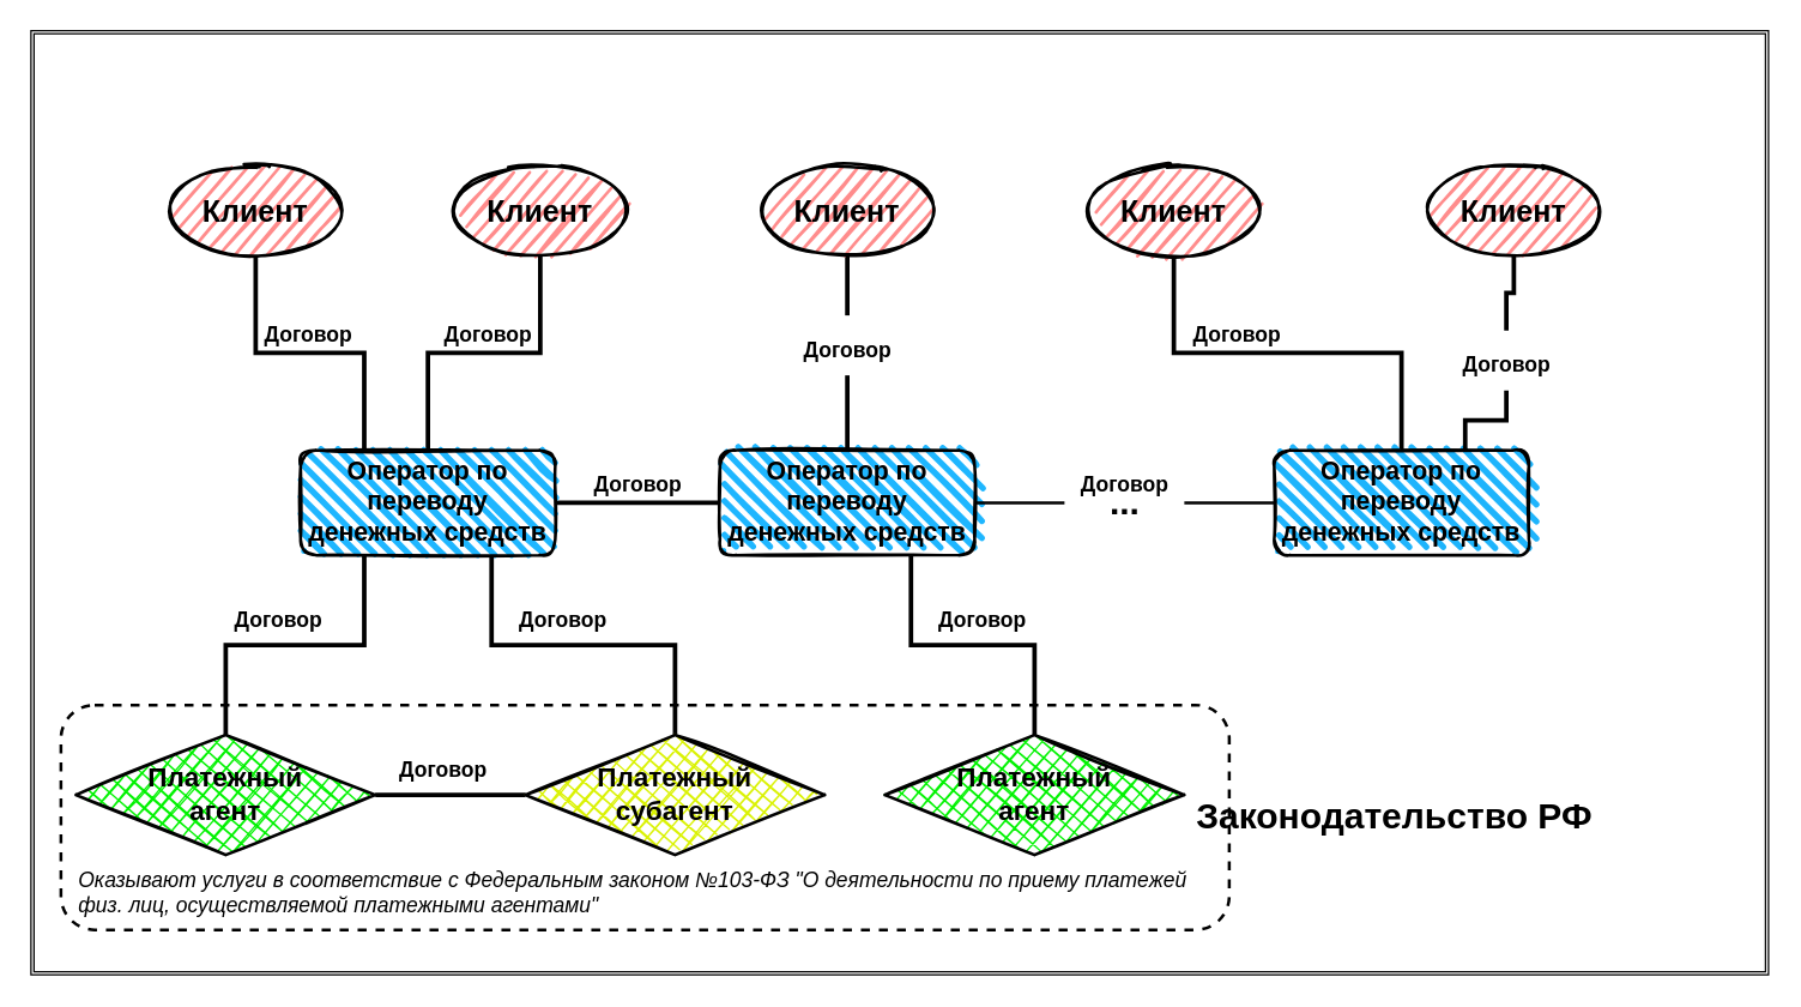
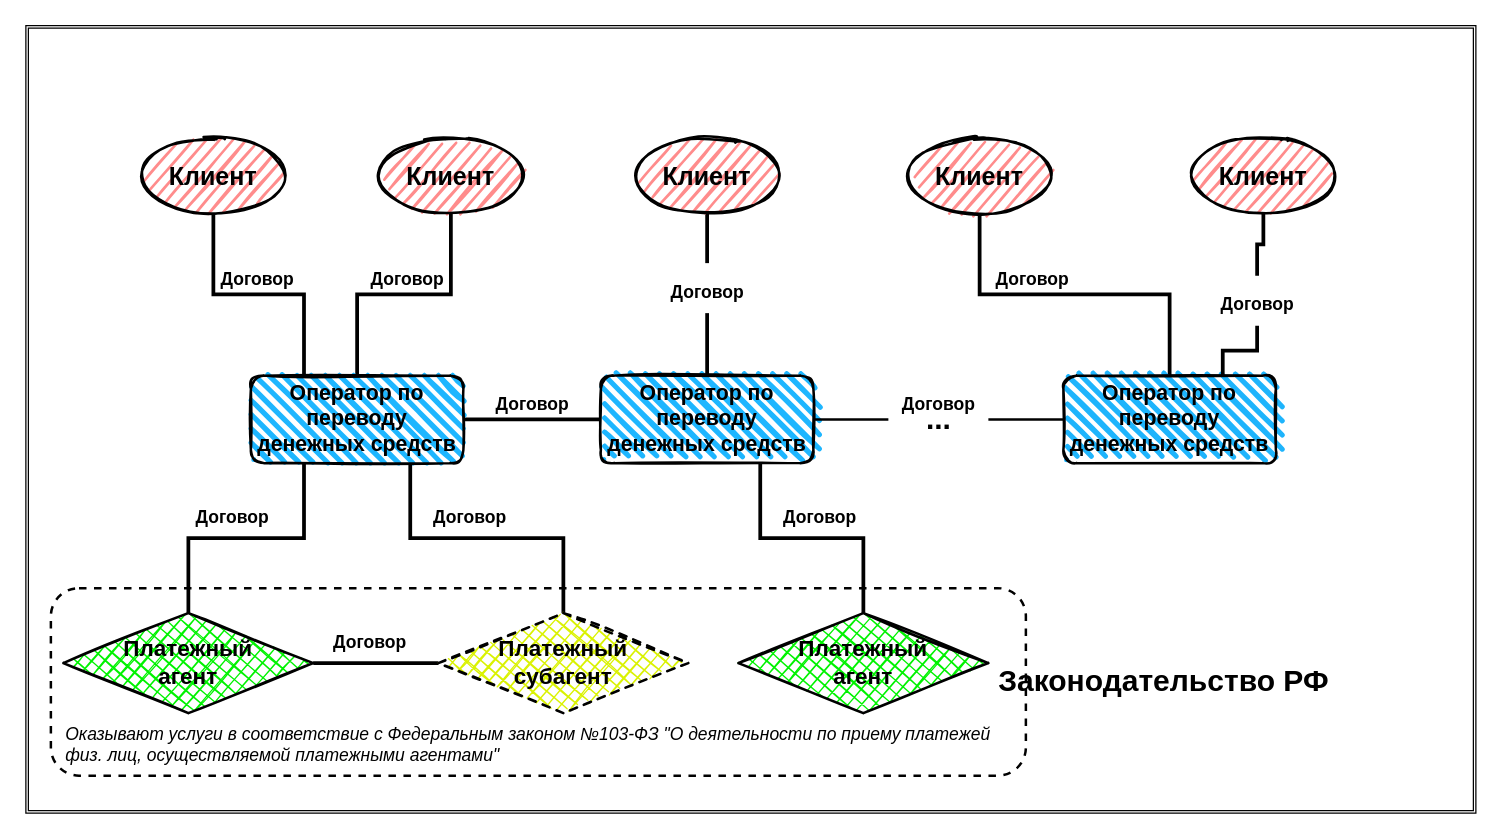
- <mxCell id="34" value="&lt;font style=&quot;font-size: 18px;&quot;&gt;&lt;b&gt;Платежный&lt;br&gt;субагент&lt;/b&gt;&lt;/font&gt;" style="rhombus;whiteSpace=wrap;html=1;strokeWidth=2;fillWeight=-1;hachureGap=8;fillStyle=cross-hatch;fillColor=#DAF202;sketch=1;" vertex="1" parent="1"><mxGeometry x="350" y="490" width="200" height="80" as="geometry" /></mxCell>
+ <mxCell id="34" value="&lt;font style=&quot;font-size: 18px;&quot;&gt;&lt;b&gt;Платежный&lt;br&gt;субагент&lt;/b&gt;&lt;/font&gt;" style="rhombus;whiteSpace=wrap;html=1;strokeWidth=2;fillWeight=-1;hachureGap=8;fillStyle=cross-hatch;fillColor=#DAF202;sketch=1;dashed=1;" vertex="1" parent="1"><mxGeometry x="350" y="490" width="200" height="80" as="geometry" /></mxCell>
